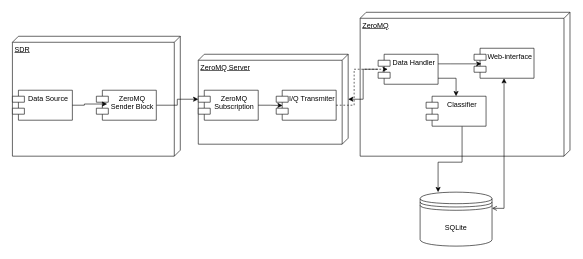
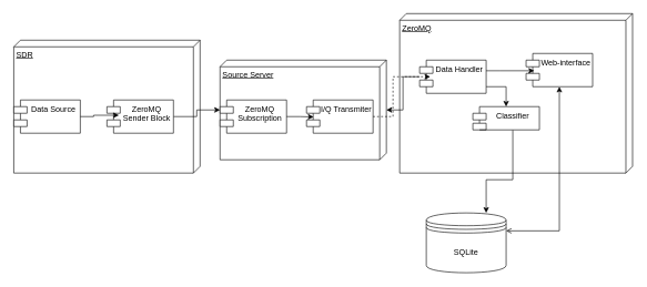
- <mxCell id="6" value="ZeroMQ Server" style="verticalAlign=top;align=left;spacingTop=8;spacingLeft=2;spacingRight=12;shape=cube;size=10;direction=south;fontStyle=4;html=1;whiteSpace=wrap;" parent="1" vertex="1"><mxGeometry x="330" y="90" width="250" height="150" as="geometry" /></mxCell>
+ <mxCell id="6" value="Source Server" style="verticalAlign=top;align=left;spacingTop=8;spacingLeft=2;spacingRight=12;shape=cube;size=10;direction=south;fontStyle=4;html=1;whiteSpace=wrap;" parent="1" vertex="1"><mxGeometry x="330" y="90" width="250" height="150" as="geometry" /></mxCell>
- <mxCell id="18" value="Classifier" style="shape=module;align=left;spacingLeft=20;align=center;verticalAlign=top;whiteSpace=wrap;html=1;" parent="1" vertex="1"><mxGeometry x="710" y="160" width="100" height="50" as="geometry" /></mxCell>
+ <mxCell id="18" value="Classifier" style="shape=module;align=left;spacingLeft=20;align=center;verticalAlign=top;whiteSpace=wrap;html=1;" parent="1" vertex="1"><mxGeometry x="710" y="160" width="100" height="35" as="geometry" /></mxCell>
- <mxCell id="12" value="SQLite" style="shape=datastore;whiteSpace=wrap;html=1;" parent="1" vertex="1"><mxGeometry x="700" y="320" width="120" height="90" as="geometry" /></mxCell>
+ <mxCell id="12" value="SQLite" style="shape=datastore;whiteSpace=wrap;html=1;" parent="1" vertex="1"><mxGeometry x="640" y="320" width="120" height="90" as="geometry" /></mxCell>
